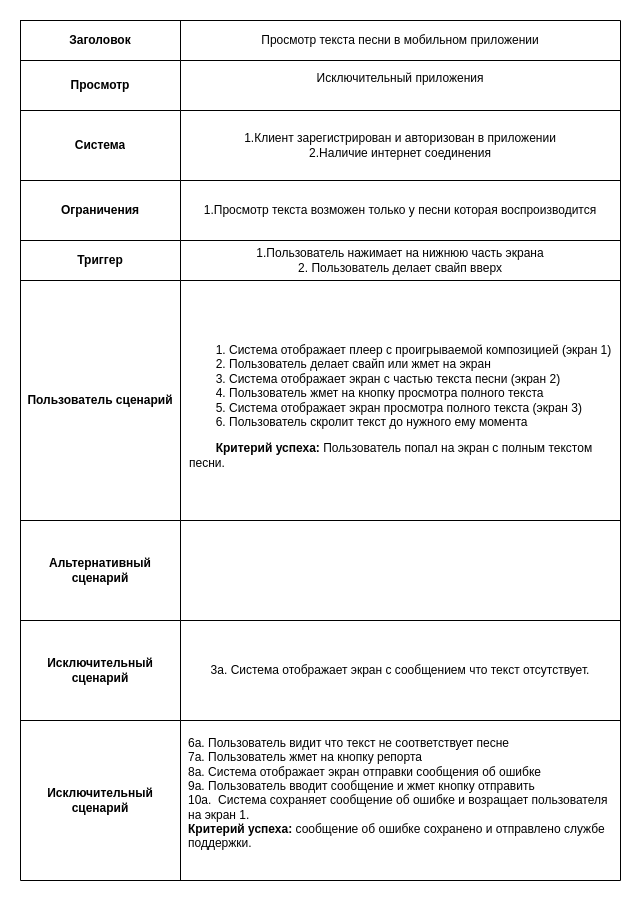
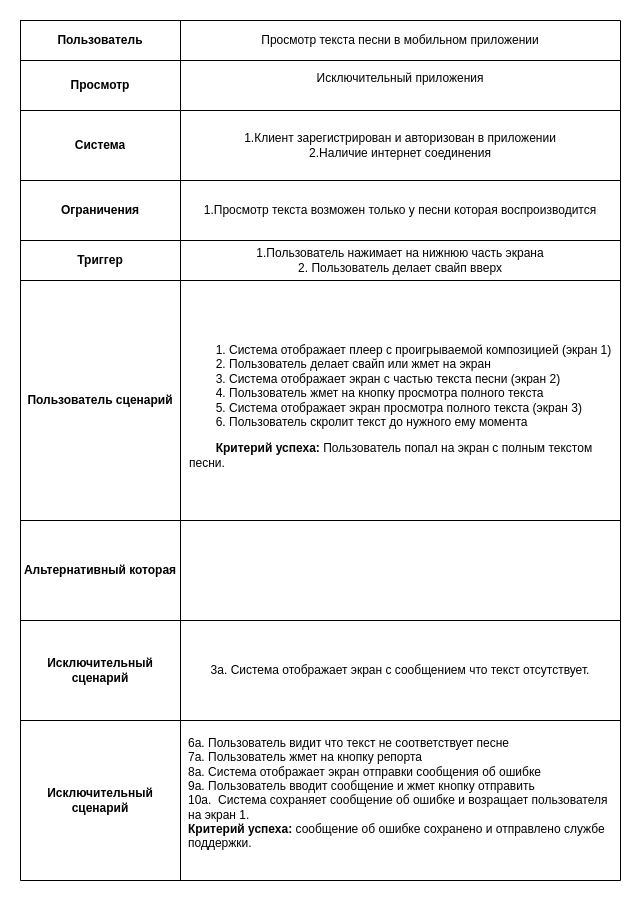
- <mxCell id="4" value="&lt;b&gt;Заголовок&lt;/b&gt;" style="shape=partialRectangle;html=1;whiteSpace=wrap;connectable=0;strokeColor=inherit;overflow=hidden;fillColor=none;top=0;left=0;bottom=0;right=0;pointerEvents=1;" vertex="1" parent="3"><mxGeometry width="160" height="40" as="geometry"><mxRectangle width="160" height="40" as="alternateBounds" /></mxGeometry></mxCell>
+ <mxCell id="4" value="&lt;b&gt;Пользователь&lt;/b&gt;" style="shape=partialRectangle;html=1;whiteSpace=wrap;connectable=0;strokeColor=inherit;overflow=hidden;fillColor=none;top=0;left=0;bottom=0;right=0;pointerEvents=1;" vertex="1" parent="3"><mxGeometry width="160" height="40" as="geometry"><mxRectangle width="160" height="40" as="alternateBounds" /></mxGeometry></mxCell>
- <mxCell id="22" value="&lt;b&gt;Альтернативный сценарий&lt;/b&gt;" style="shape=partialRectangle;html=1;whiteSpace=wrap;connectable=0;strokeColor=inherit;overflow=hidden;fillColor=none;top=0;left=0;bottom=0;right=0;pointerEvents=1;" vertex="1" parent="21"><mxGeometry width="160" height="100" as="geometry"><mxRectangle width="160" height="100" as="alternateBounds" /></mxGeometry></mxCell>
+ <mxCell id="22" value="&lt;b&gt;Альтернативный которая&lt;/b&gt;" style="shape=partialRectangle;html=1;whiteSpace=wrap;connectable=0;strokeColor=inherit;overflow=hidden;fillColor=none;top=0;left=0;bottom=0;right=0;pointerEvents=1;" vertex="1" parent="21"><mxGeometry width="160" height="100" as="geometry"><mxRectangle width="160" height="100" as="alternateBounds" /></mxGeometry></mxCell>
